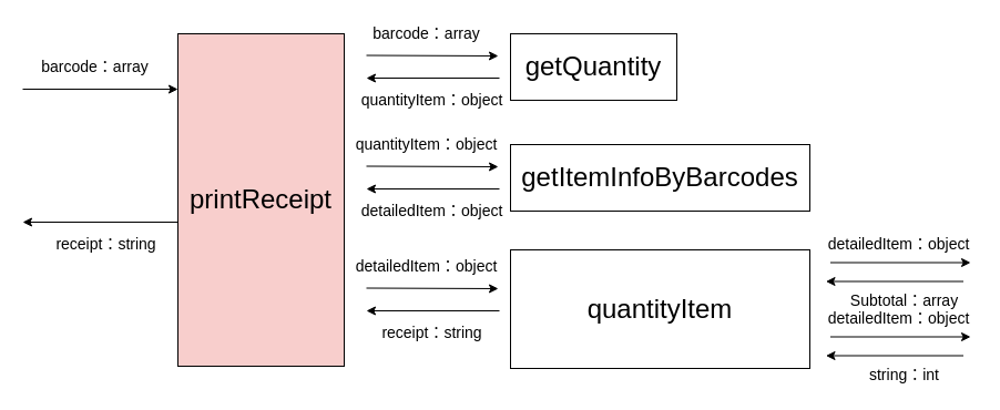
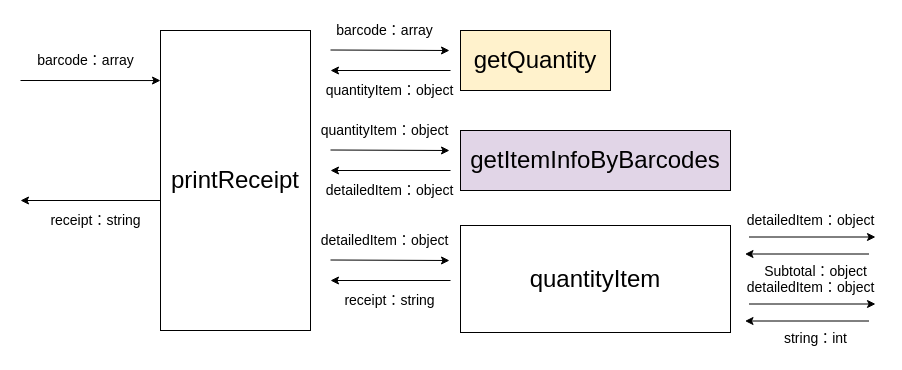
- <mxCell id="7" value="&lt;font style=&quot;font-size: 24px&quot;&gt;getQuantity&lt;/font&gt;" style="rounded=0;whiteSpace=wrap;html=1;" parent="1" vertex="1"><mxGeometry x="460" y="30" width="150" height="60" as="geometry" /></mxCell>
+ <mxCell id="7" value="&lt;font style=&quot;font-size: 24px&quot;&gt;getQuantity&lt;/font&gt;" style="rounded=0;whiteSpace=wrap;html=1;fillColor=#fff2cc;" parent="1" vertex="1"><mxGeometry x="460" y="30" width="150" height="60" as="geometry" /></mxCell>
- <mxCell id="12" value="&lt;font style=&quot;font-size: 24px&quot;&gt;getItemInfoByBarcodes&lt;/font&gt;" style="rounded=0;whiteSpace=wrap;html=1;" parent="1" vertex="1"><mxGeometry x="460" y="130" width="270" height="60" as="geometry" /></mxCell>
+ <mxCell id="12" value="&lt;font style=&quot;font-size: 24px&quot;&gt;getItemInfoByBarcodes&lt;/font&gt;" style="rounded=0;whiteSpace=wrap;html=1;fillColor=#e1d5e7;" parent="1" vertex="1"><mxGeometry x="460" y="130" width="270" height="60" as="geometry" /></mxCell>
- <mxCell id="2" value="&lt;font style=&quot;font-size: 24px&quot;&gt;printReceipt&lt;/font&gt;" style="rounded=0;whiteSpace=wrap;html=1;fillColor=#f8cecc;" parent="1" vertex="1"><mxGeometry x="160" y="30" width="150" height="300" as="geometry" /></mxCell>
+ <mxCell id="2" value="&lt;font style=&quot;font-size: 24px&quot;&gt;printReceipt&lt;/font&gt;" style="rounded=0;whiteSpace=wrap;html=1;" parent="1" vertex="1"><mxGeometry x="160" y="30" width="150" height="300" as="geometry" /></mxCell>
- <mxCell id="30" value="&lt;font&gt;&lt;span style=&quot;font-size: 14px&quot;&gt;Subtotal：array&lt;/span&gt;&lt;br&gt;&lt;/font&gt;" style="text;html=1;resizable=0;autosize=1;align=center;verticalAlign=middle;points=[];fillColor=none;strokeColor=none;rounded=0;" vertex="1" parent="1"><mxGeometry x="755" y="260.5" width="120" height="20" as="geometry" /></mxCell>
+ <mxCell id="30" value="&lt;font&gt;&lt;span style=&quot;font-size: 14px&quot;&gt;Subtotal：object&lt;/span&gt;&lt;br&gt;&lt;/font&gt;" style="text;html=1;resizable=0;autosize=1;align=center;verticalAlign=middle;points=[];fillColor=none;strokeColor=none;rounded=0;" vertex="1" parent="1"><mxGeometry x="755" y="260.5" width="120" height="20" as="geometry" /></mxCell>
